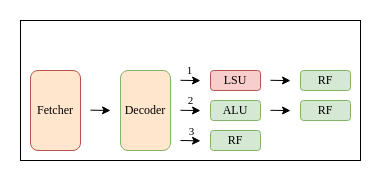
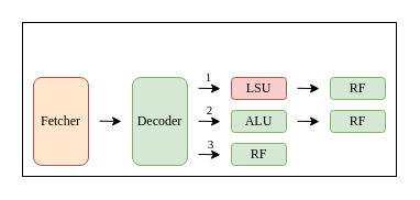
- <mxCell id="4" value="Decoder" style="rounded=1;whiteSpace=wrap;html=1;fontFamily=Tahoma;fillColor=#ffe6cc;strokeColor=#82b366;fontColor=#000000;labelBackgroundColor=none;" vertex="1" parent="1"><mxGeometry x="120" y="70" width="50" height="80" as="geometry" /></mxCell>
+ <mxCell id="4" value="Decoder" style="rounded=1;whiteSpace=wrap;html=1;fontFamily=Tahoma;fillColor=#d5e8d4;strokeColor=#82b366;fontColor=#000000;labelBackgroundColor=none;" vertex="1" parent="1"><mxGeometry x="120" y="70" width="50" height="80" as="geometry" /></mxCell>
